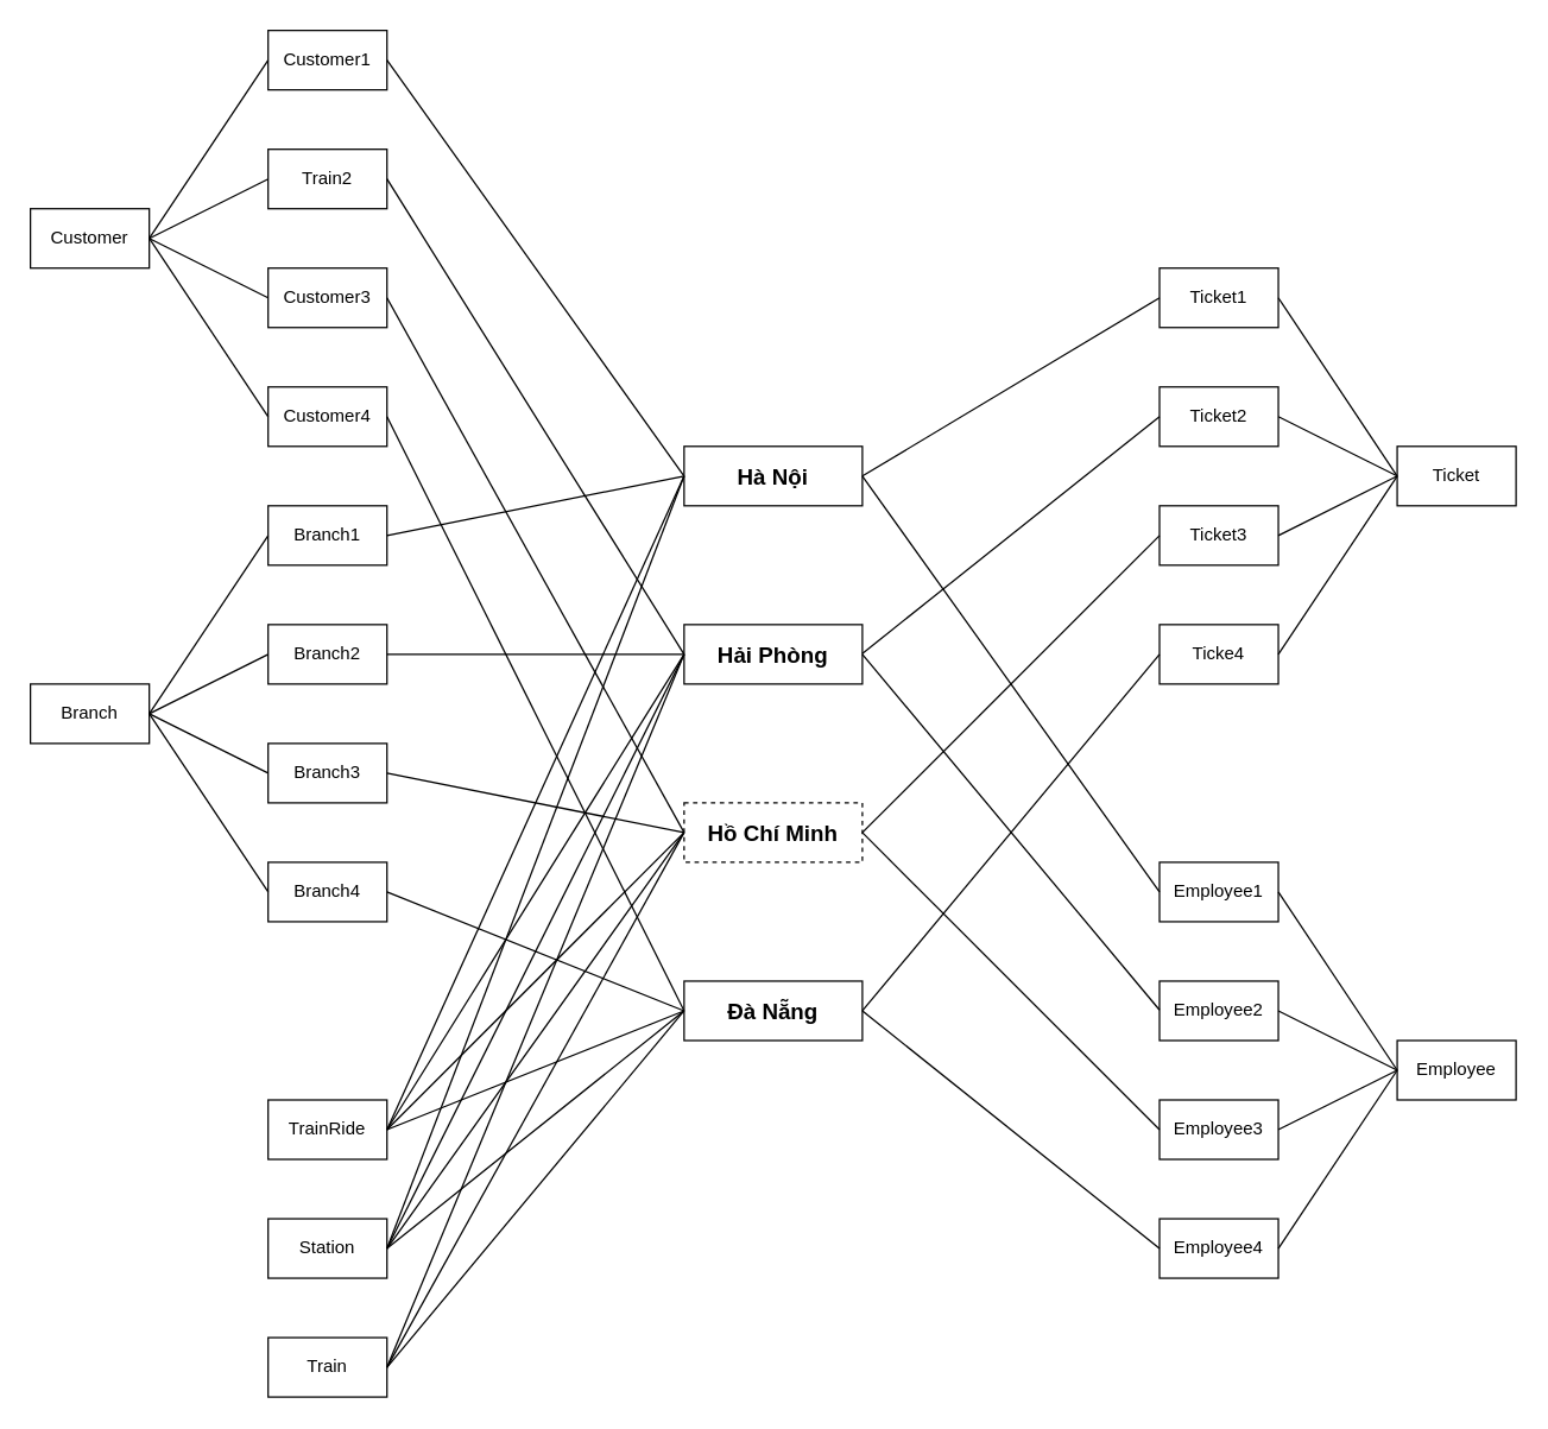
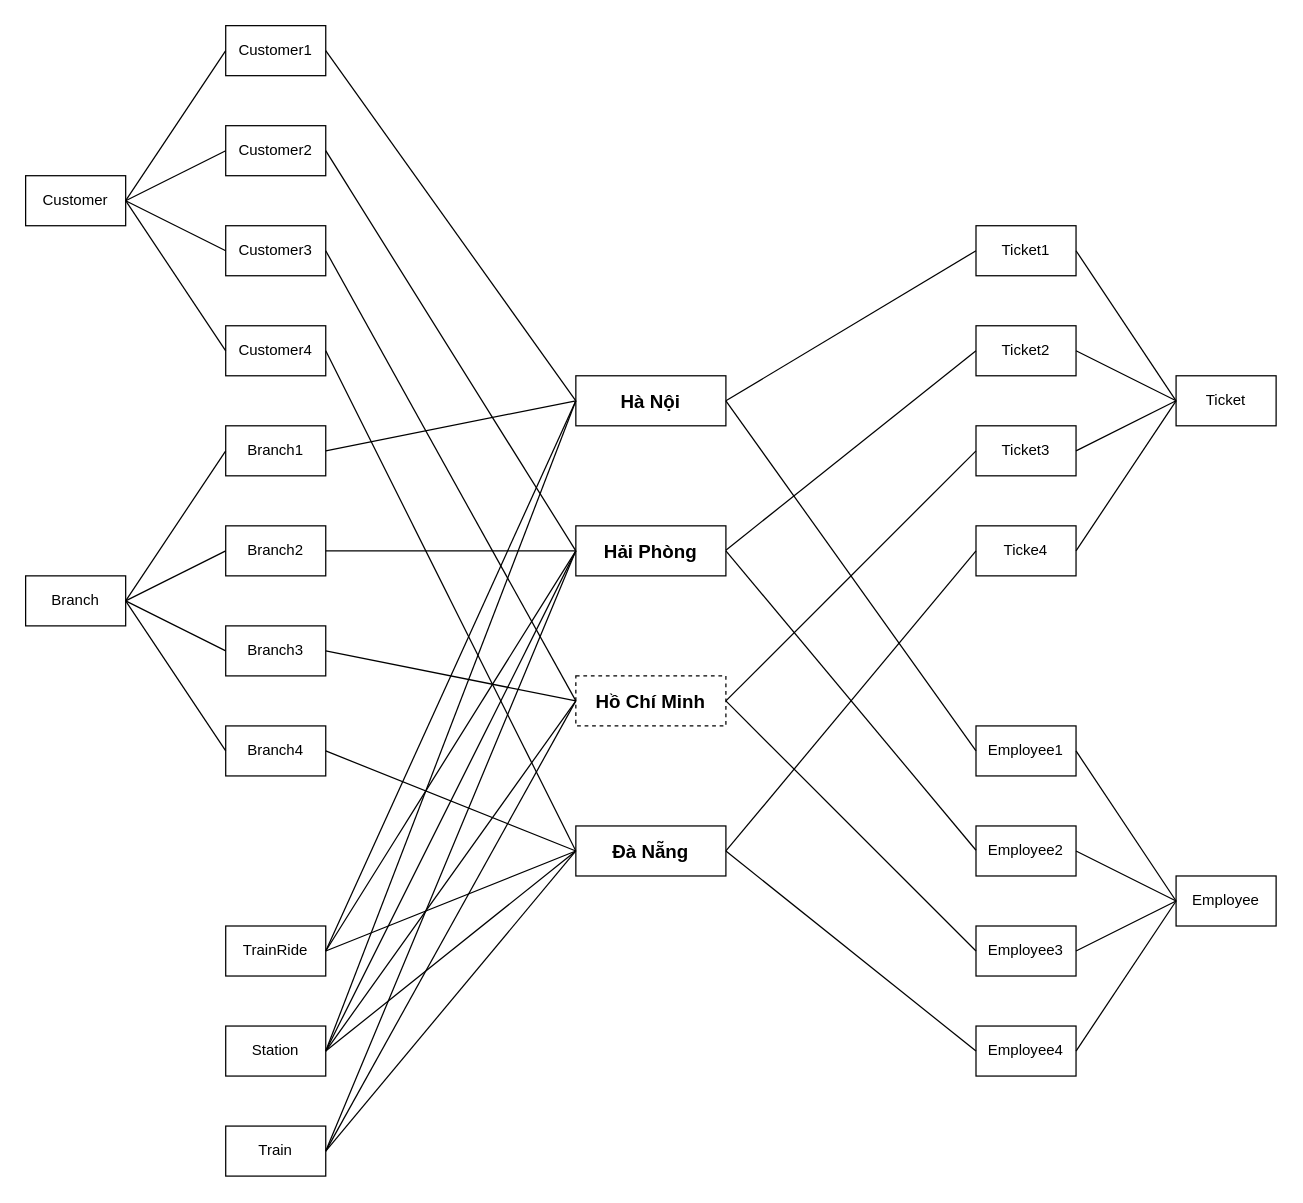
- <mxCell id="62" value="Train2" style="rounded=0;whiteSpace=wrap;html=1;" vertex="1" parent="1"><mxGeometry x="180" y="100" width="80" height="40" as="geometry" /></mxCell>
+ <mxCell id="62" value="Customer2" style="rounded=0;whiteSpace=wrap;html=1;" vertex="1" parent="1"><mxGeometry x="180" y="100" width="80" height="40" as="geometry" /></mxCell>
- <mxCell id="26" value="" style="endArrow=none;html=1;rounded=0;entryX=0;entryY=0.5;entryDx=0;entryDy=0;exitX=1;exitY=0.5;exitDx=0;exitDy=0;" parent="1" source="15" target="10" edge="1"><mxGeometry width="50" height="50" relative="1" as="geometry"><mxPoint x="300" y="560" as="sourcePoint" /><mxPoint x="500" y="600" as="targetPoint" /></mxGeometry></mxCell>
